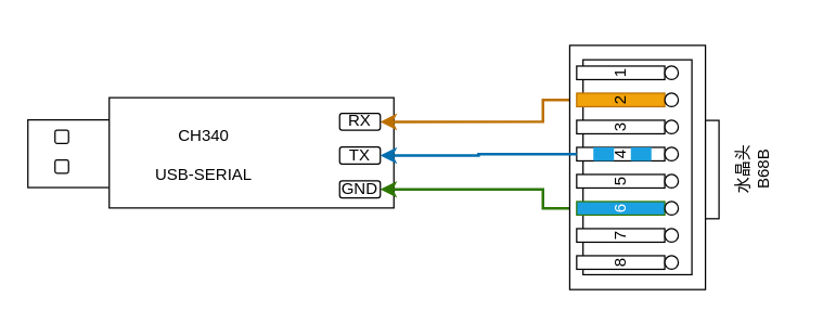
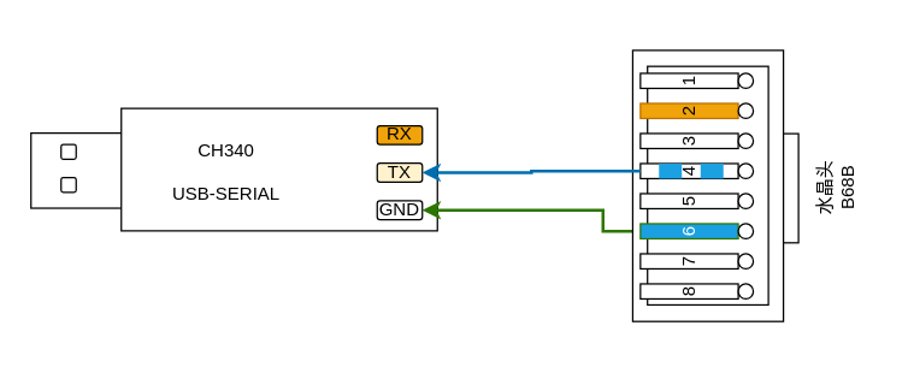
- <mxCell id="8" value="RX" style="rounded=1;whiteSpace=wrap;html=1;" vertex="1" parent="1"><mxGeometry x="250" y="83.16" width="30" height="12.5" as="geometry" /></mxCell>
+ <mxCell id="8" value="RX" style="rounded=1;whiteSpace=wrap;html=1;fillColor=#f0a30a;" vertex="1" parent="1"><mxGeometry x="250" y="83.16" width="30" height="12.5" as="geometry" /></mxCell>
- <mxCell id="5" style="edgeStyle=orthogonalEdgeStyle;rounded=0;orthogonalLoop=1;jettySize=auto;html=1;entryX=1;entryY=0.5;entryDx=0;entryDy=0;strokeWidth=2;fillColor=#f0a30a;strokeColor=#BD7000;" edge="1" parent="1" source="27" target="8"><mxGeometry relative="1" as="geometry"><Array as="points"><mxPoint x="400" y="73" /><mxPoint x="400" y="89" /></Array></mxGeometry></mxCell>
- <mxCell id="7" value="TX" style="rounded=1;whiteSpace=wrap;html=1;" vertex="1" parent="1"><mxGeometry x="250" y="108" width="30" height="12.5" as="geometry" /></mxCell>
+ <mxCell id="7" value="TX" style="rounded=1;whiteSpace=wrap;html=1;fillColor=#fff2cc;" vertex="1" parent="1"><mxGeometry x="250" y="108" width="30" height="12.5" as="geometry" /></mxCell>
